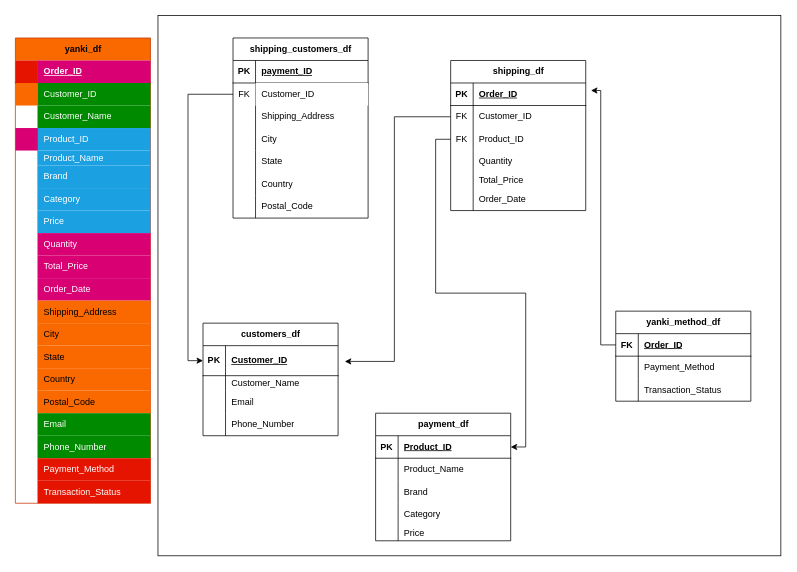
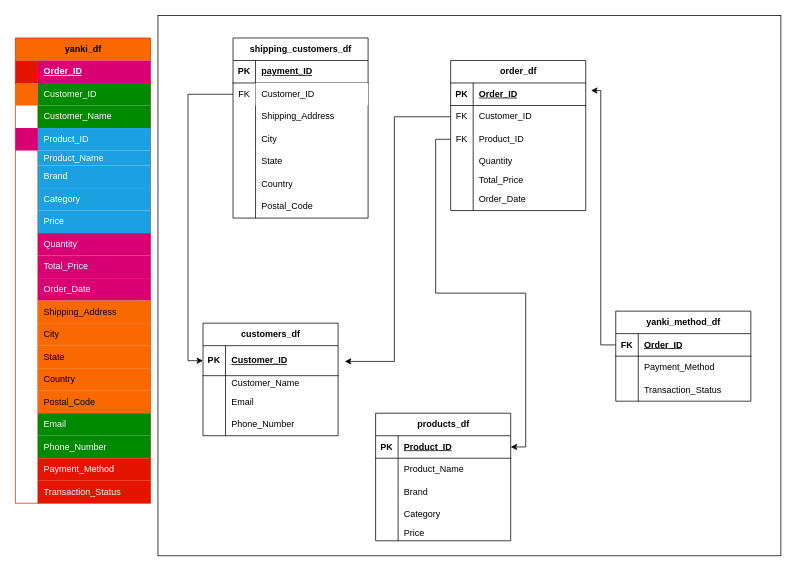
- <mxCell id="99" value="shipping_df" style="shape=table;startSize=30;container=1;collapsible=1;childLayout=tableLayout;fixedRows=1;rowLines=0;fontStyle=1;align=center;resizeLast=1;html=1;" vertex="1" parent="1"><mxGeometry x="600" y="80" width="180" height="200" as="geometry" /></mxCell>
+ <mxCell id="99" value="order_df" style="shape=table;startSize=30;container=1;collapsible=1;childLayout=tableLayout;fixedRows=1;rowLines=0;fontStyle=1;align=center;resizeLast=1;html=1;" vertex="1" parent="1"><mxGeometry x="600" y="80" width="180" height="200" as="geometry" /></mxCell>
- <mxCell id="128" value="payment_df" style="shape=table;startSize=30;container=1;collapsible=1;childLayout=tableLayout;fixedRows=1;rowLines=0;fontStyle=1;align=center;resizeLast=1;html=1;" vertex="1" parent="1"><mxGeometry x="500" y="550" width="180" height="170" as="geometry" /></mxCell>
+ <mxCell id="128" value="products_df" style="shape=table;startSize=30;container=1;collapsible=1;childLayout=tableLayout;fixedRows=1;rowLines=0;fontStyle=1;align=center;resizeLast=1;html=1;" vertex="1" parent="1"><mxGeometry x="500" y="550" width="180" height="170" as="geometry" /></mxCell>
